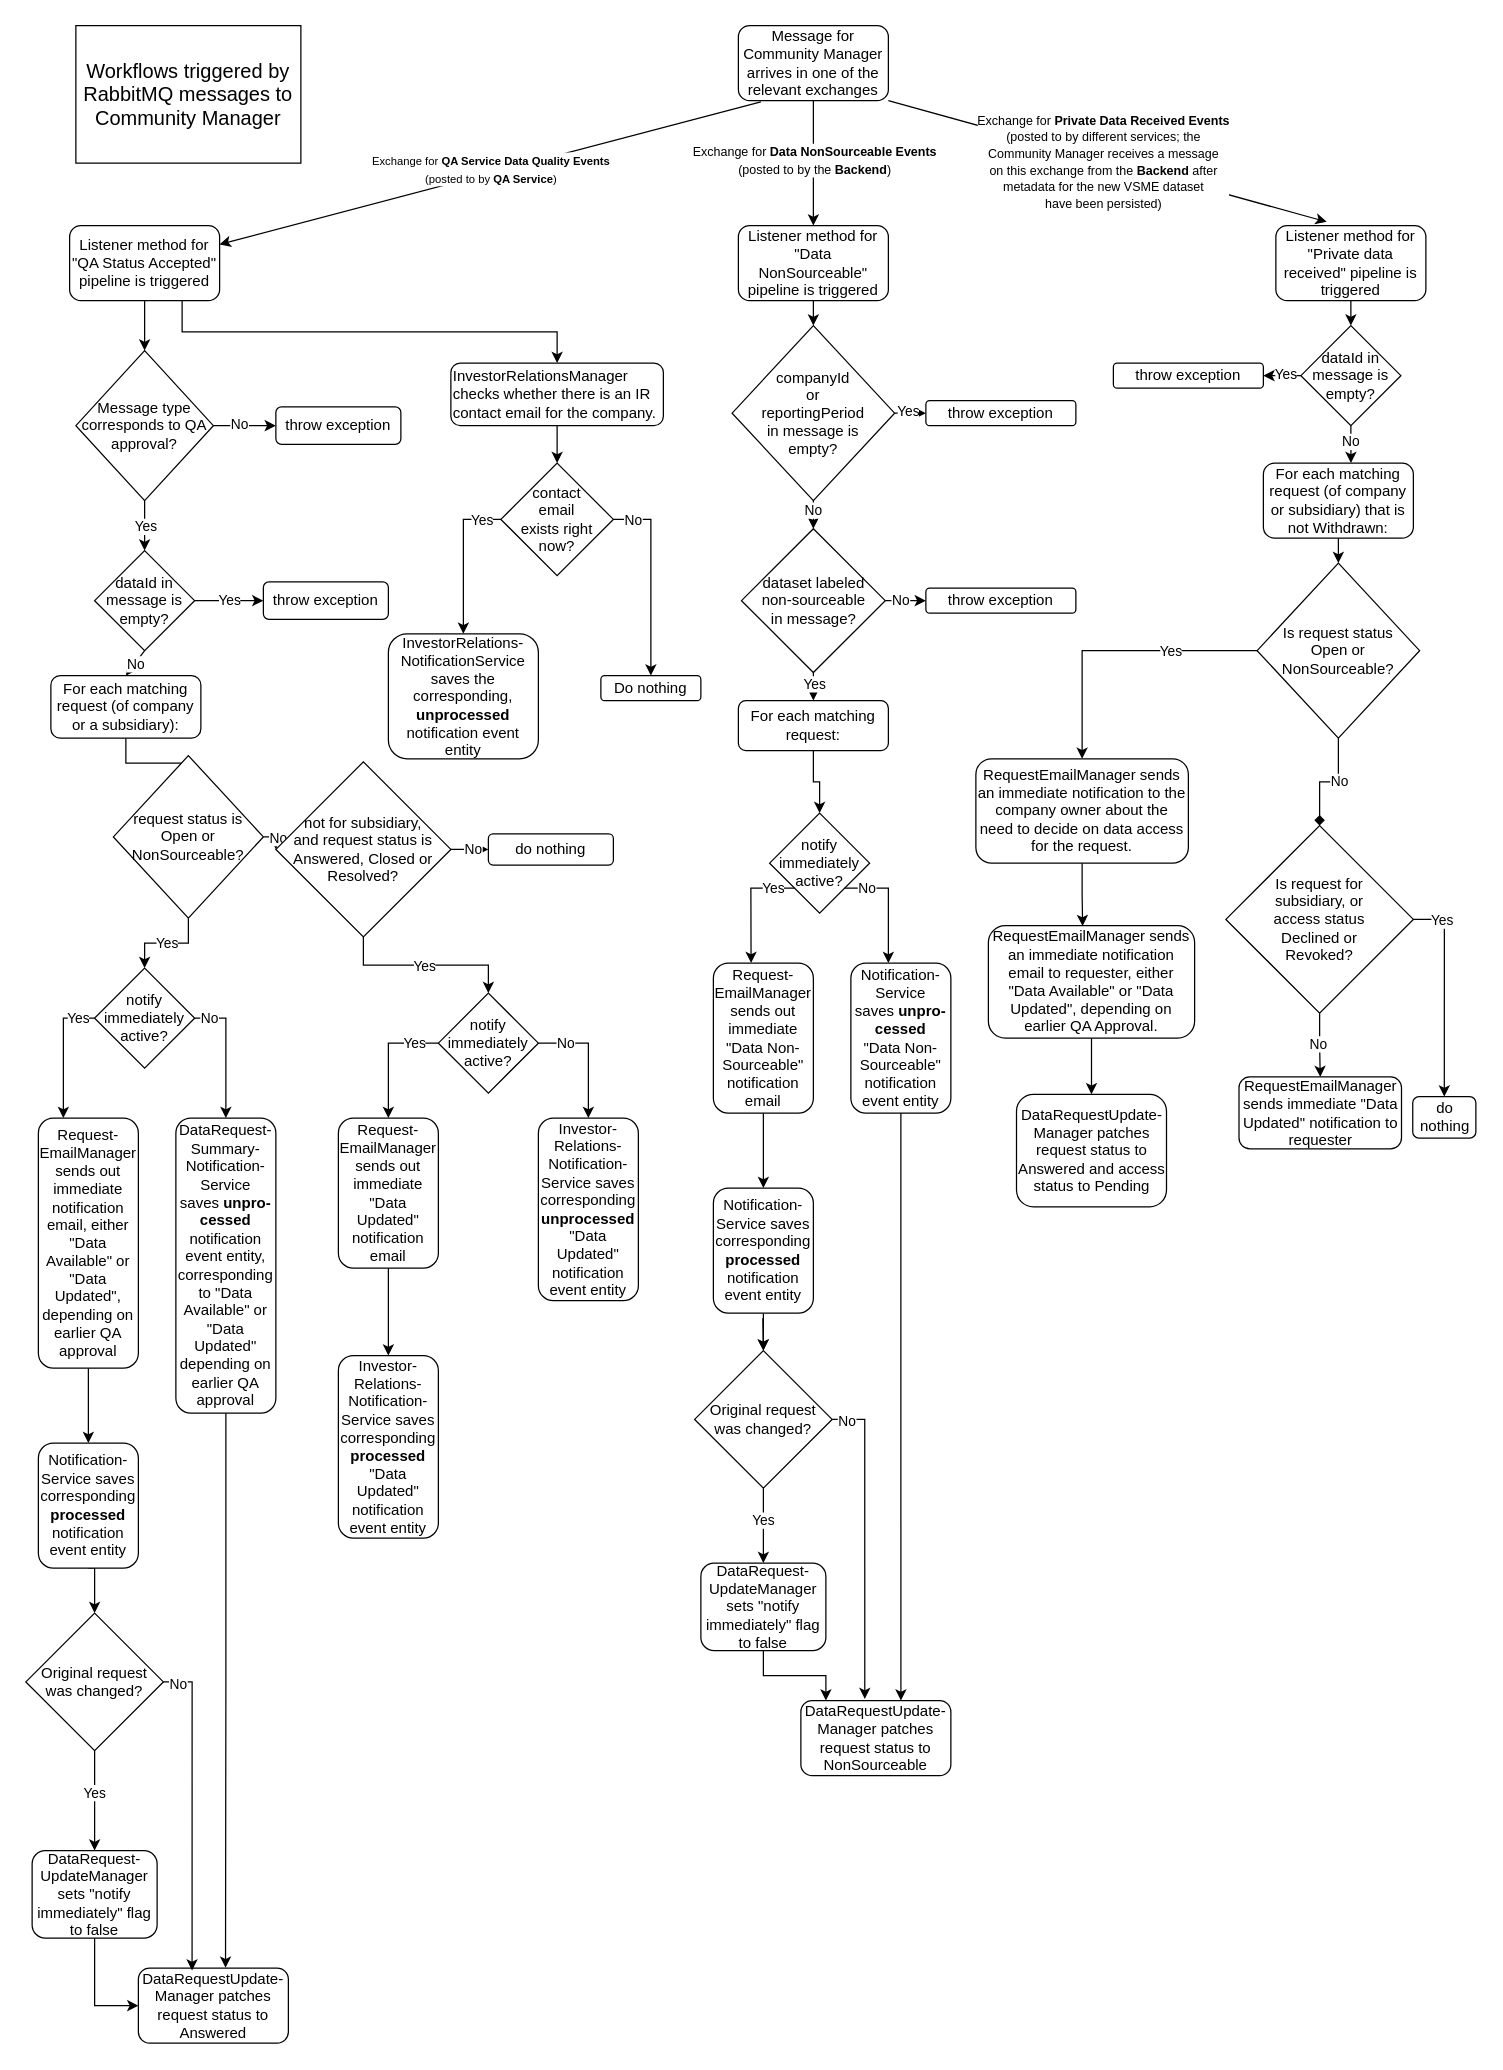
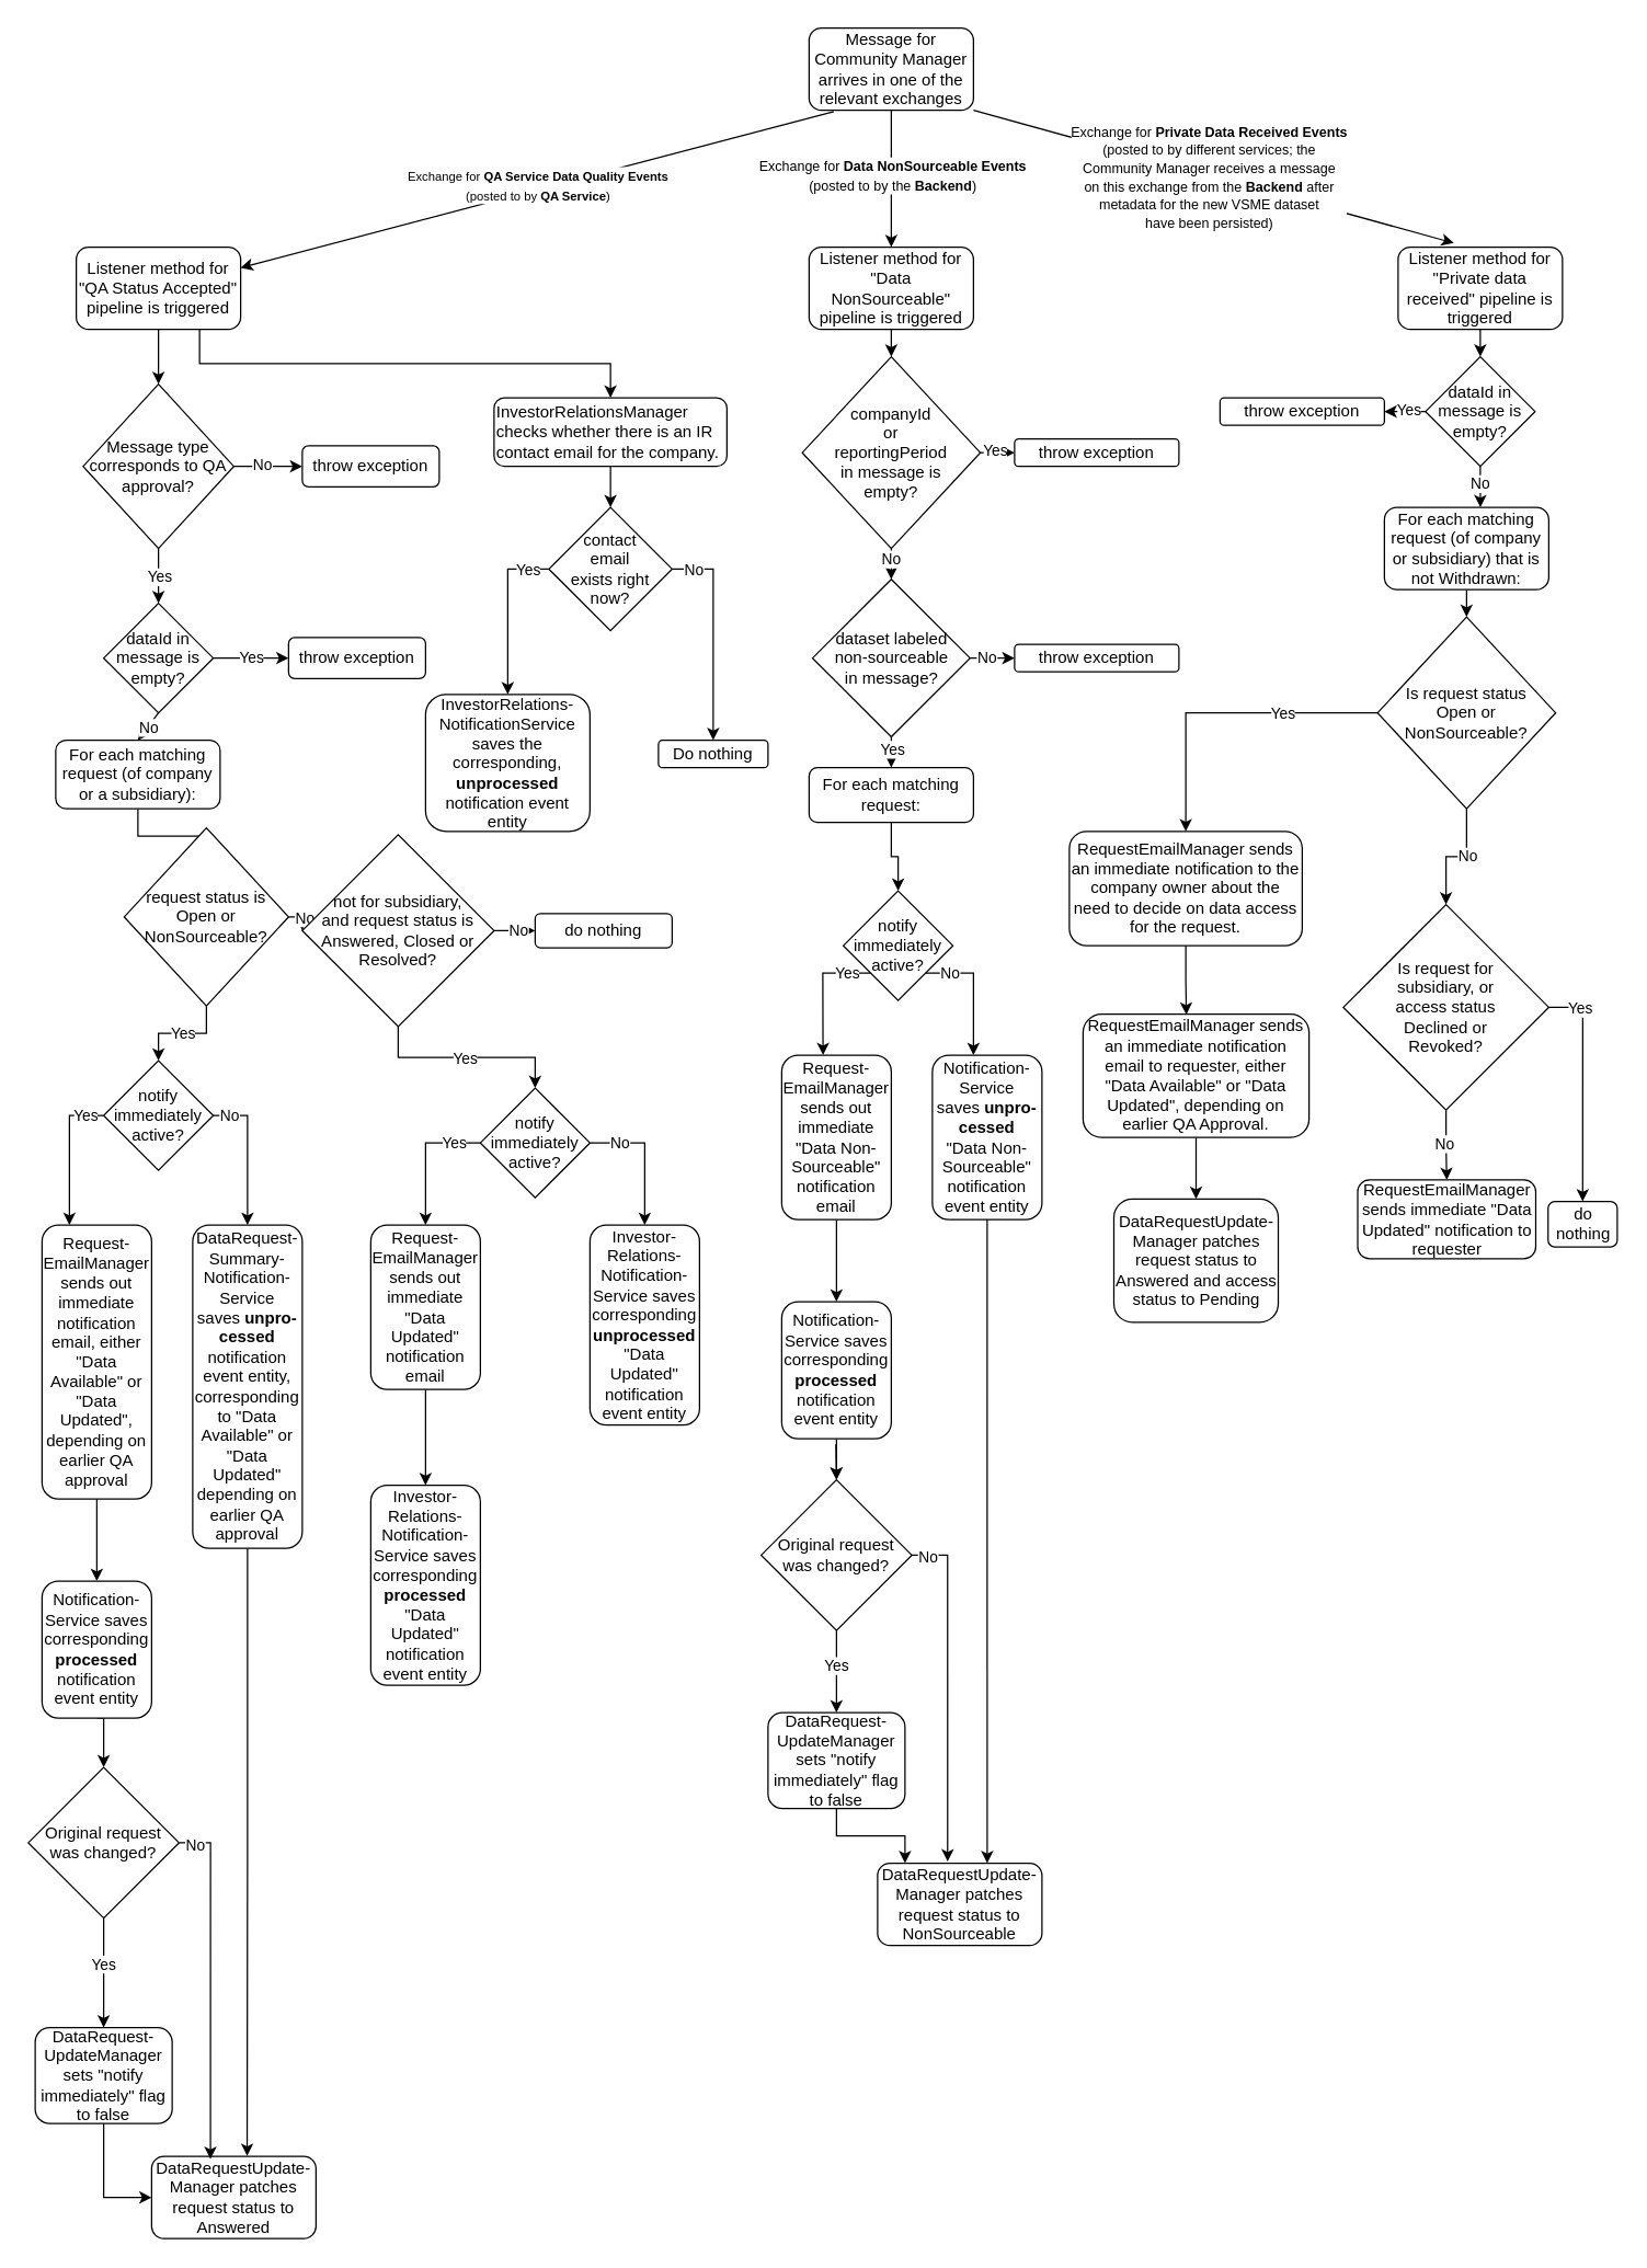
- <mxCell id="94" value="&lt;font style=&quot;font-size: 16px;&quot;&gt;Workflows triggered by RabbitMQ messages to Community Manager&lt;/font&gt;" style="rounded=0;whiteSpace=wrap;html=1;" parent="1" vertex="1"><mxGeometry x="60" y="20" width="180" height="110" as="geometry" /></mxCell>
- <mxCell id="115" style="edgeStyle=orthogonalEdgeStyle;rounded=0;orthogonalLoop=1;jettySize=auto;html=1;exitX=0.5;exitY=1;exitDx=0;exitDy=0;entryX=0.5;entryY=0;entryDx=0;entryDy=0;endArrow=diamond;" parent="1" source="119" target="125" edge="1"><mxGeometry relative="1" as="geometry" /></mxCell>
+ <mxCell id="115" style="edgeStyle=orthogonalEdgeStyle;rounded=0;orthogonalLoop=1;jettySize=auto;html=1;exitX=0.5;exitY=1;exitDx=0;exitDy=0;entryX=0.5;entryY=0;entryDx=0;entryDy=0;" parent="1" source="119" target="125" edge="1"><mxGeometry relative="1" as="geometry" /></mxCell>
